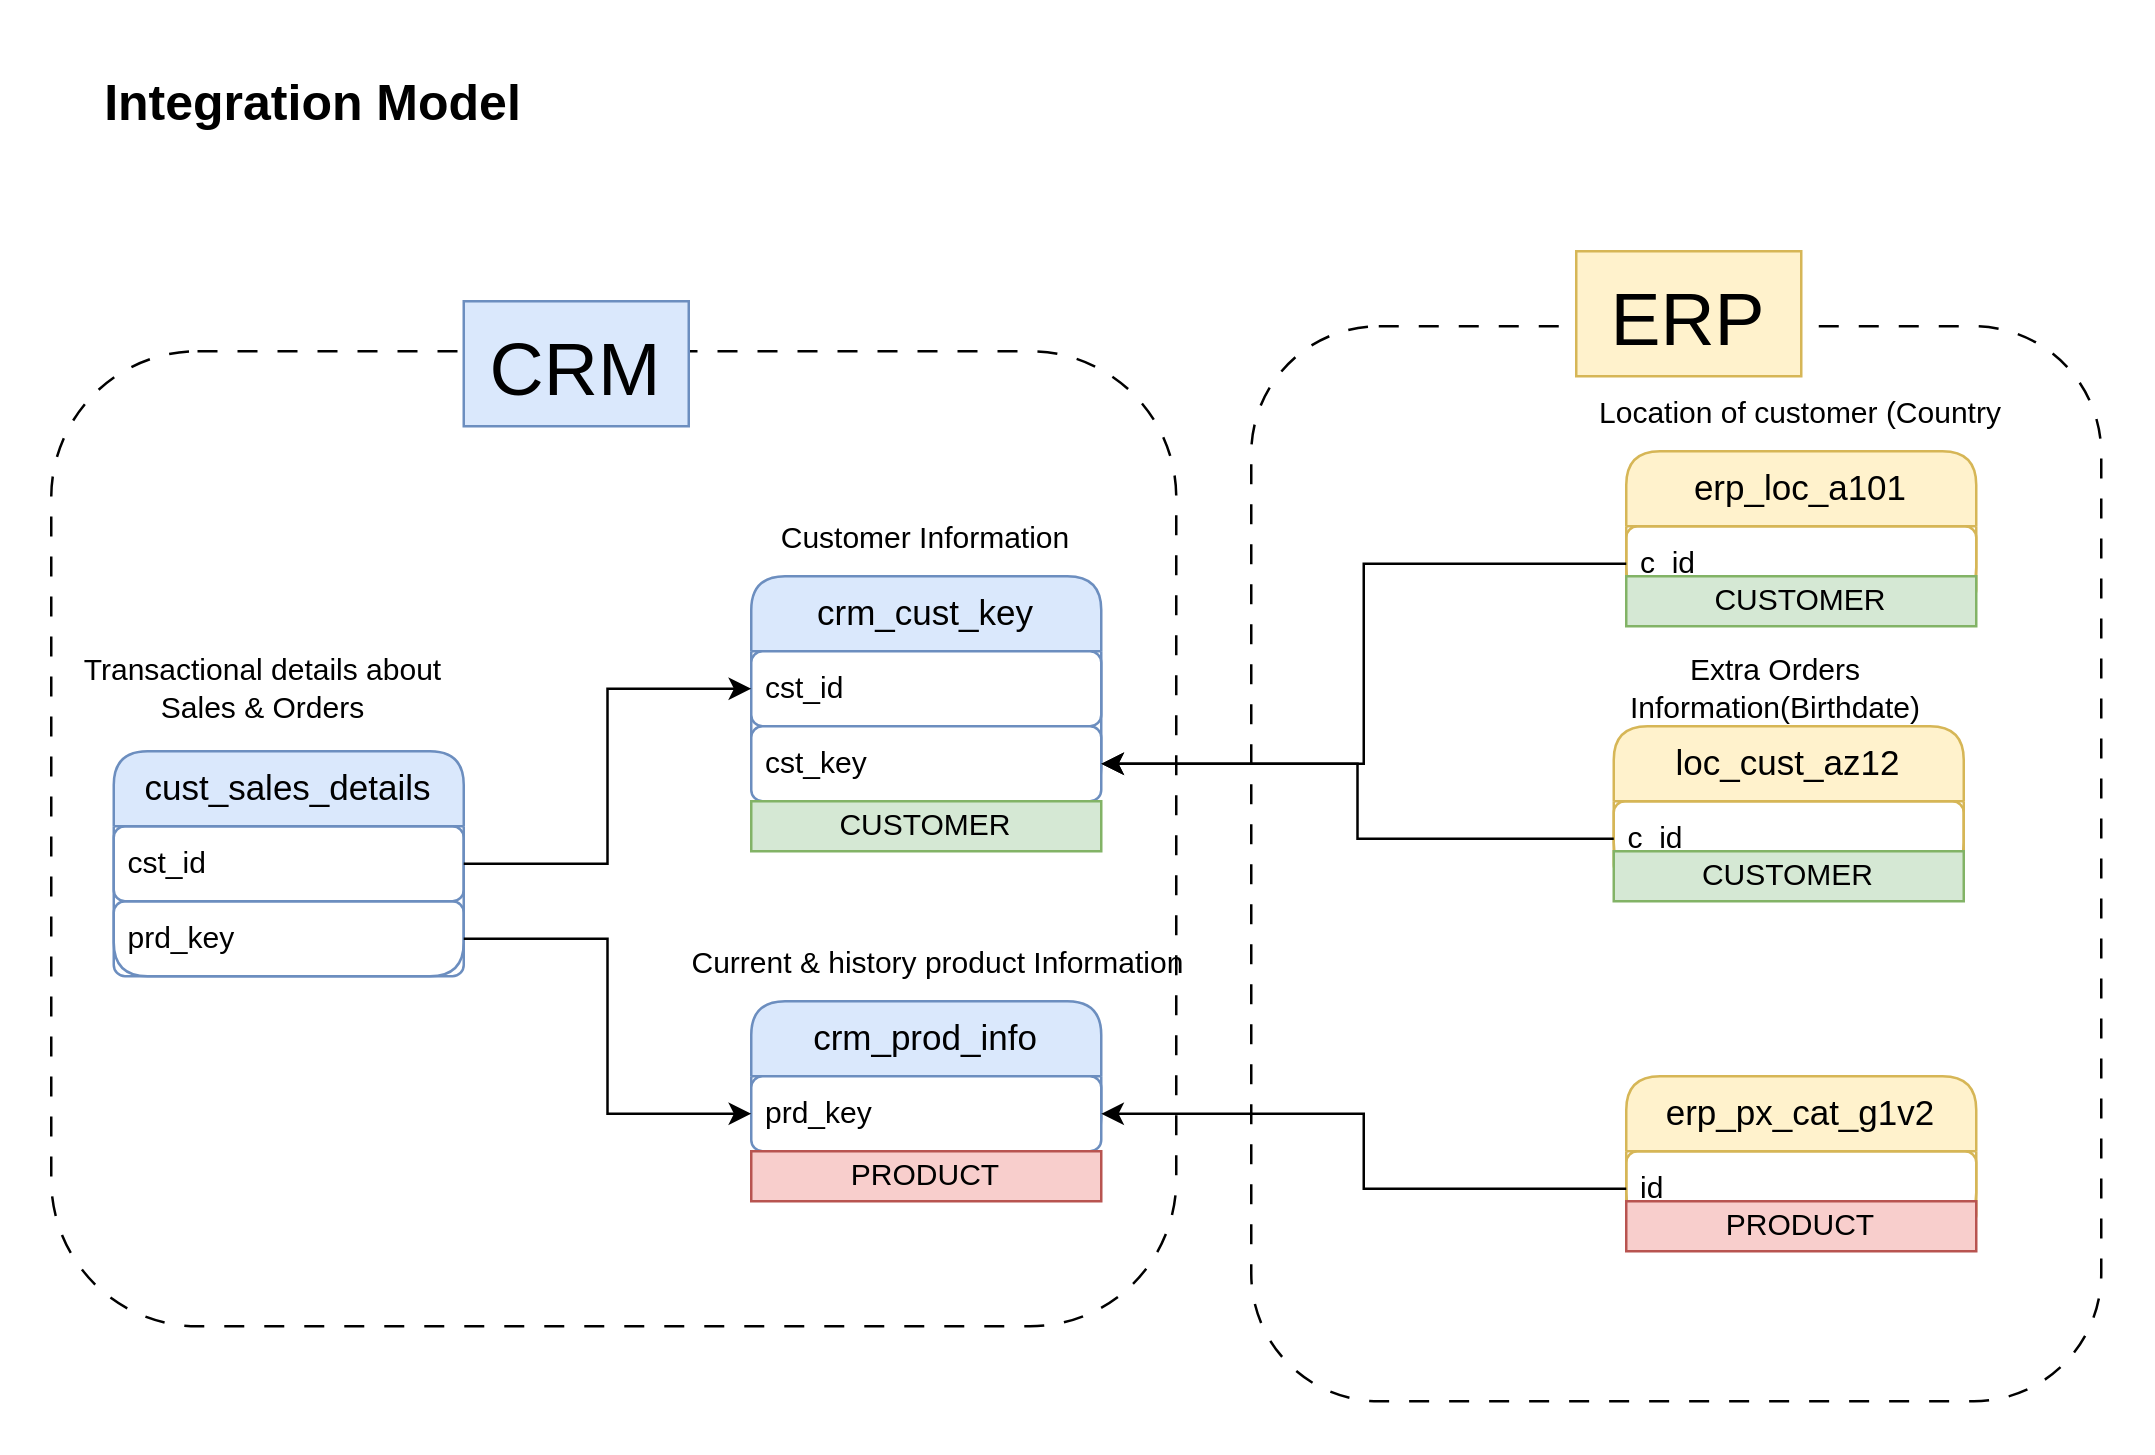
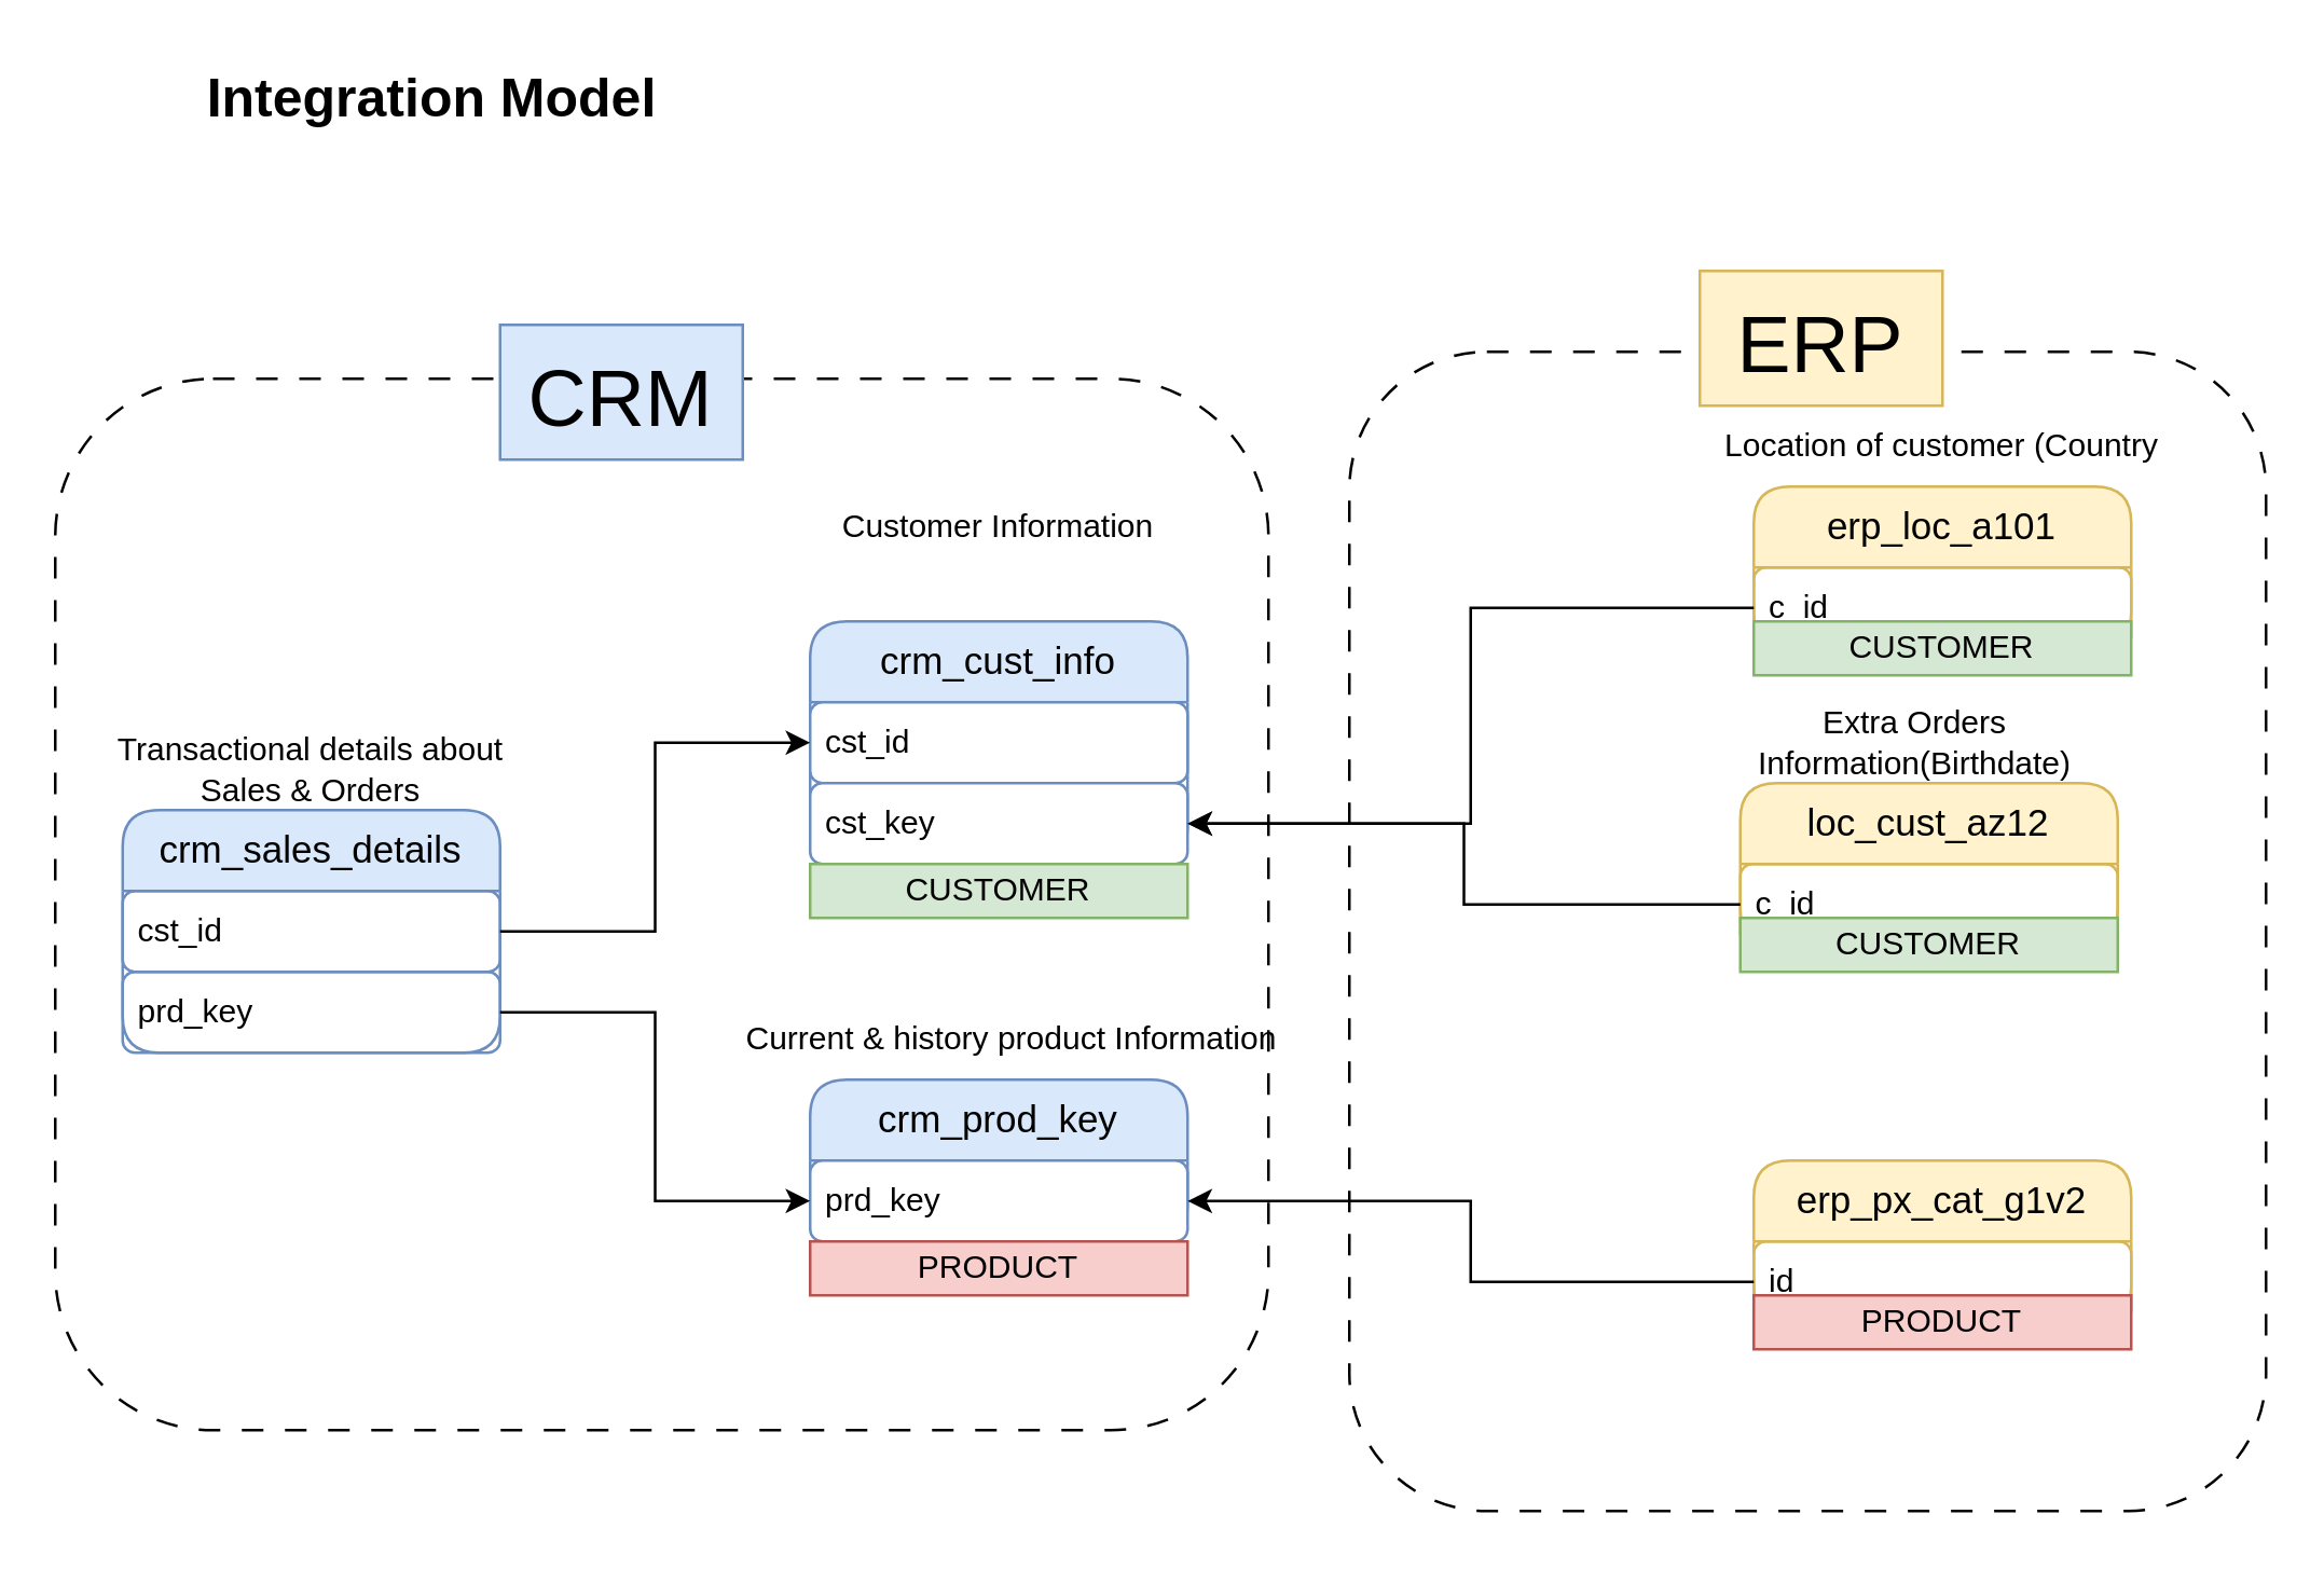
- <mxCell id="30" value="Integration Model" style="text;html=1;align=center;verticalAlign=middle;whiteSpace=wrap;rounded=0;fontSize=20;fontStyle=1" parent="1" vertex="1"><mxGeometry x="35" y="25" width="180" height="30" as="geometry" /></mxCell>
+ <mxCell id="30" value="Integration Model" style="text;html=1;align=center;verticalAlign=middle;whiteSpace=wrap;rounded=0;fontSize=20;fontStyle=1" parent="1" vertex="1"><mxGeometry x="70" y="20" width="180" height="30" as="geometry" /></mxCell>
- <mxCell id="5" value="Customer Information" style="text;html=1;align=center;verticalAlign=middle;whiteSpace=wrap;rounded=1;" parent="1" vertex="1"><mxGeometry x="310" y="200" width="120" height="30" as="geometry" /></mxCell>
+ <mxCell id="5" value="Customer Information" style="text;html=1;align=center;verticalAlign=middle;whiteSpace=wrap;rounded=1;" parent="1" vertex="1"><mxGeometry x="310" y="180" width="120" height="30" as="geometry" /></mxCell>
- <mxCell id="2" value="&lt;font style=&quot;font-size: 14px;&quot;&gt;crm_cust_key&lt;/font&gt;" style="swimlane;fontStyle=0;childLayout=stackLayout;horizontal=1;startSize=30;horizontalStack=0;resizeParent=1;resizeParentMax=0;resizeLast=0;collapsible=1;marginBottom=0;whiteSpace=wrap;html=1;fillColor=#dae8fc;strokeColor=#6c8ebf;rounded=1;" parent="1" vertex="1"><mxGeometry x="300" y="230" width="140" height="90" as="geometry" /></mxCell>
+ <mxCell id="2" value="&lt;font style=&quot;font-size: 14px;&quot;&gt;crm_cust_info&lt;/font&gt;" style="swimlane;fontStyle=0;childLayout=stackLayout;horizontal=1;startSize=30;horizontalStack=0;resizeParent=1;resizeParentMax=0;resizeLast=0;collapsible=1;marginBottom=0;whiteSpace=wrap;html=1;fillColor=#dae8fc;strokeColor=#6c8ebf;rounded=1;" parent="1" vertex="1"><mxGeometry x="300" y="230" width="140" height="90" as="geometry" /></mxCell>
- <mxCell id="12" value="Transactional details about Sales &amp;amp; Orders" style="text;html=1;align=center;verticalAlign=middle;whiteSpace=wrap;rounded=0;" parent="1" vertex="1"><mxGeometry x="30" y="260" width="150" height="30" as="geometry" /></mxCell>
+ <mxCell id="12" value="Transactional details about Sales &amp;amp; Orders" style="text;html=1;align=center;verticalAlign=middle;whiteSpace=wrap;rounded=0;" parent="1" vertex="1"><mxGeometry x="40" y="270" width="150" height="30" as="geometry" /></mxCell>
- <mxCell id="9" value="&lt;font style=&quot;font-size: 14px;&quot;&gt;cust_sales_details&lt;/font&gt;" style="swimlane;fontStyle=0;childLayout=stackLayout;horizontal=1;startSize=30;horizontalStack=0;resizeParent=1;resizeParentMax=0;resizeLast=0;collapsible=1;marginBottom=0;whiteSpace=wrap;html=1;fillColor=#dae8fc;strokeColor=#6c8ebf;rounded=1;" parent="1" vertex="1"><mxGeometry x="45" y="300" width="140" height="90" as="geometry" /></mxCell>
+ <mxCell id="9" value="&lt;font style=&quot;font-size: 14px;&quot;&gt;crm_sales_details&lt;/font&gt;" style="swimlane;fontStyle=0;childLayout=stackLayout;horizontal=1;startSize=30;horizontalStack=0;resizeParent=1;resizeParentMax=0;resizeLast=0;collapsible=1;marginBottom=0;whiteSpace=wrap;html=1;fillColor=#dae8fc;strokeColor=#6c8ebf;rounded=1;" parent="1" vertex="1"><mxGeometry x="45" y="300" width="140" height="90" as="geometry" /></mxCell>
- <mxCell id="6" value="&lt;font style=&quot;font-size: 14px;&quot;&gt;crm_prod_info&lt;/font&gt;" style="swimlane;fontStyle=0;childLayout=stackLayout;horizontal=1;startSize=30;horizontalStack=0;resizeParent=1;resizeParentMax=0;resizeLast=0;collapsible=1;marginBottom=0;whiteSpace=wrap;html=1;fillColor=#dae8fc;strokeColor=#6c8ebf;rounded=1;" parent="1" vertex="1"><mxGeometry x="300" y="400" width="140" height="60" as="geometry" /></mxCell>
+ <mxCell id="6" value="&lt;font style=&quot;font-size: 14px;&quot;&gt;crm_prod_key&lt;/font&gt;" style="swimlane;fontStyle=0;childLayout=stackLayout;horizontal=1;startSize=30;horizontalStack=0;resizeParent=1;resizeParentMax=0;resizeLast=0;collapsible=1;marginBottom=0;whiteSpace=wrap;html=1;fillColor=#dae8fc;strokeColor=#6c8ebf;rounded=1;" parent="1" vertex="1"><mxGeometry x="300" y="400" width="140" height="60" as="geometry" /></mxCell>
